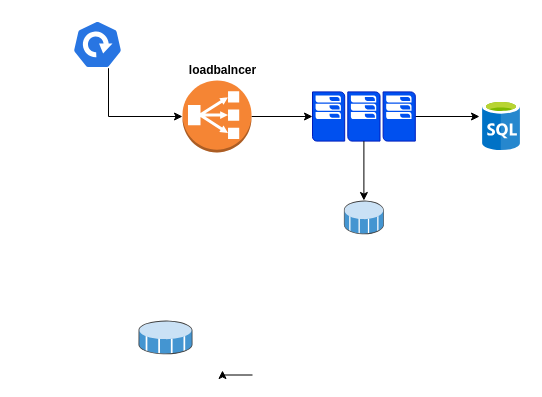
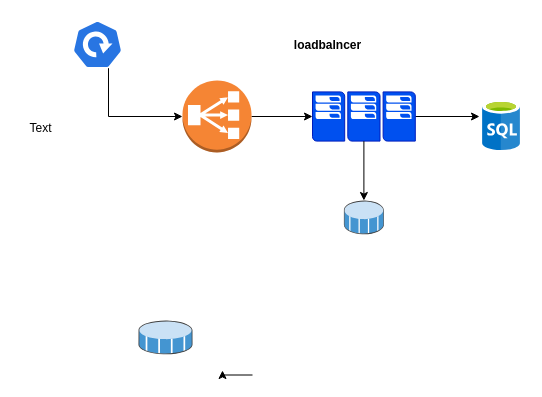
- <mxCell id="10" value="loadbalncer" style="text;html=1;align=center;verticalAlign=middle;resizable=0;points=[];autosize=1;fontStyle=1;fontFamily=Helvetica;" vertex="1" parent="1"><mxGeometry x="182" y="60" width="80" height="20" as="geometry" /></mxCell>
+ <mxCell id="10" value="loadbalncer" style="text;html=1;align=center;verticalAlign=middle;resizable=0;points=[];autosize=1;fontStyle=1;fontFamily=Helvetica;" vertex="1" parent="1"><mxGeometry x="287" y="35" width="80" height="20" as="geometry" /></mxCell>
+ <mxCell id="11" value="Text" style="text;html=1;align=center;verticalAlign=middle;resizable=0;points=[];autosize=1;" vertex="1" parent="1"><mxGeometry x="20" y="118" width="40" height="20" as="geometry" /></mxCell>
